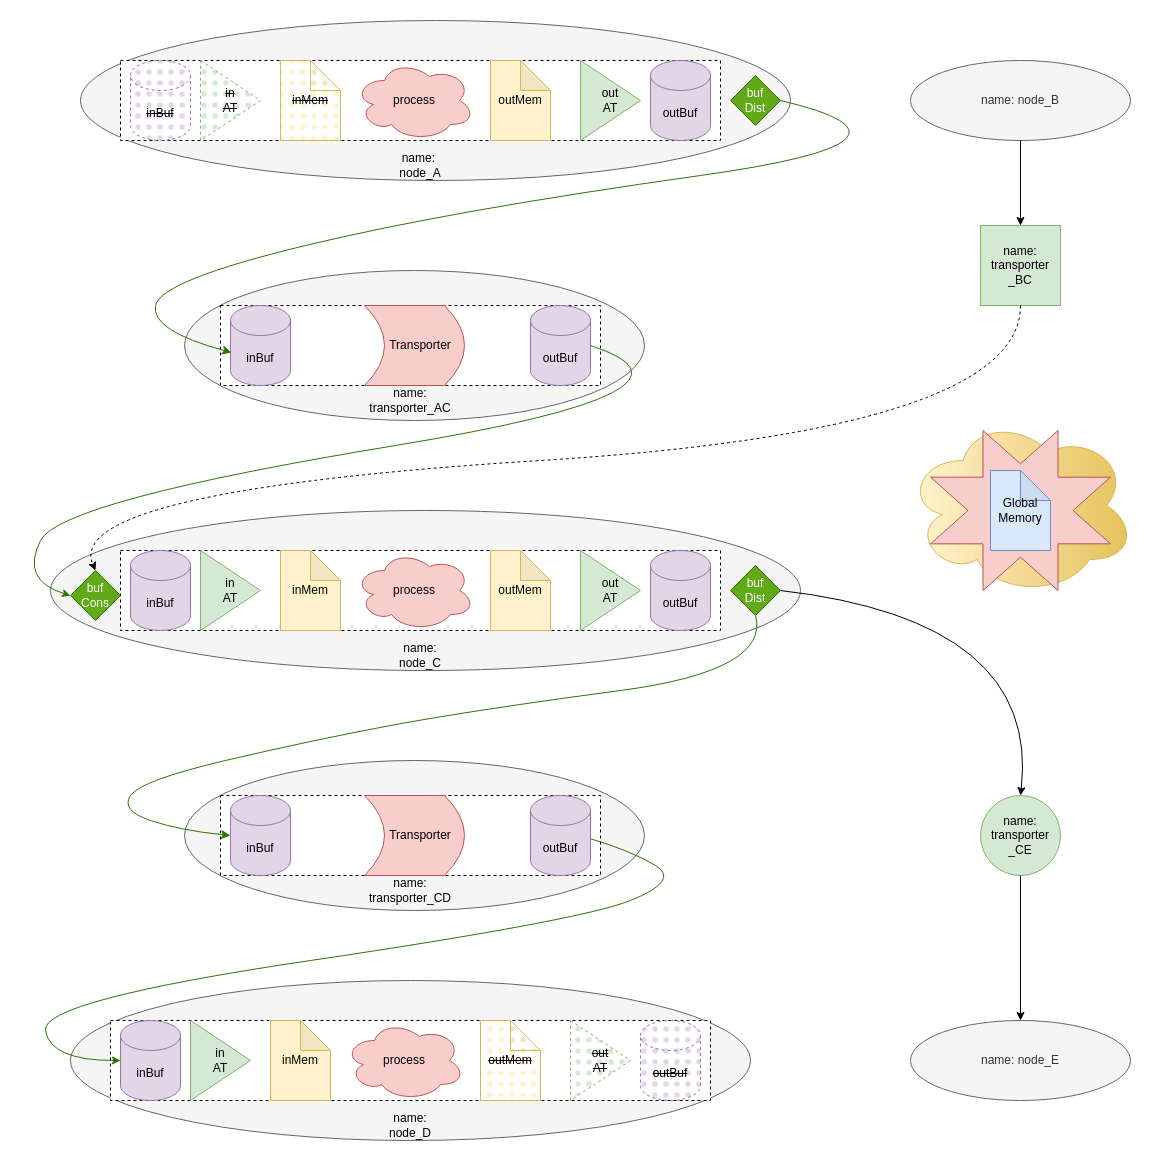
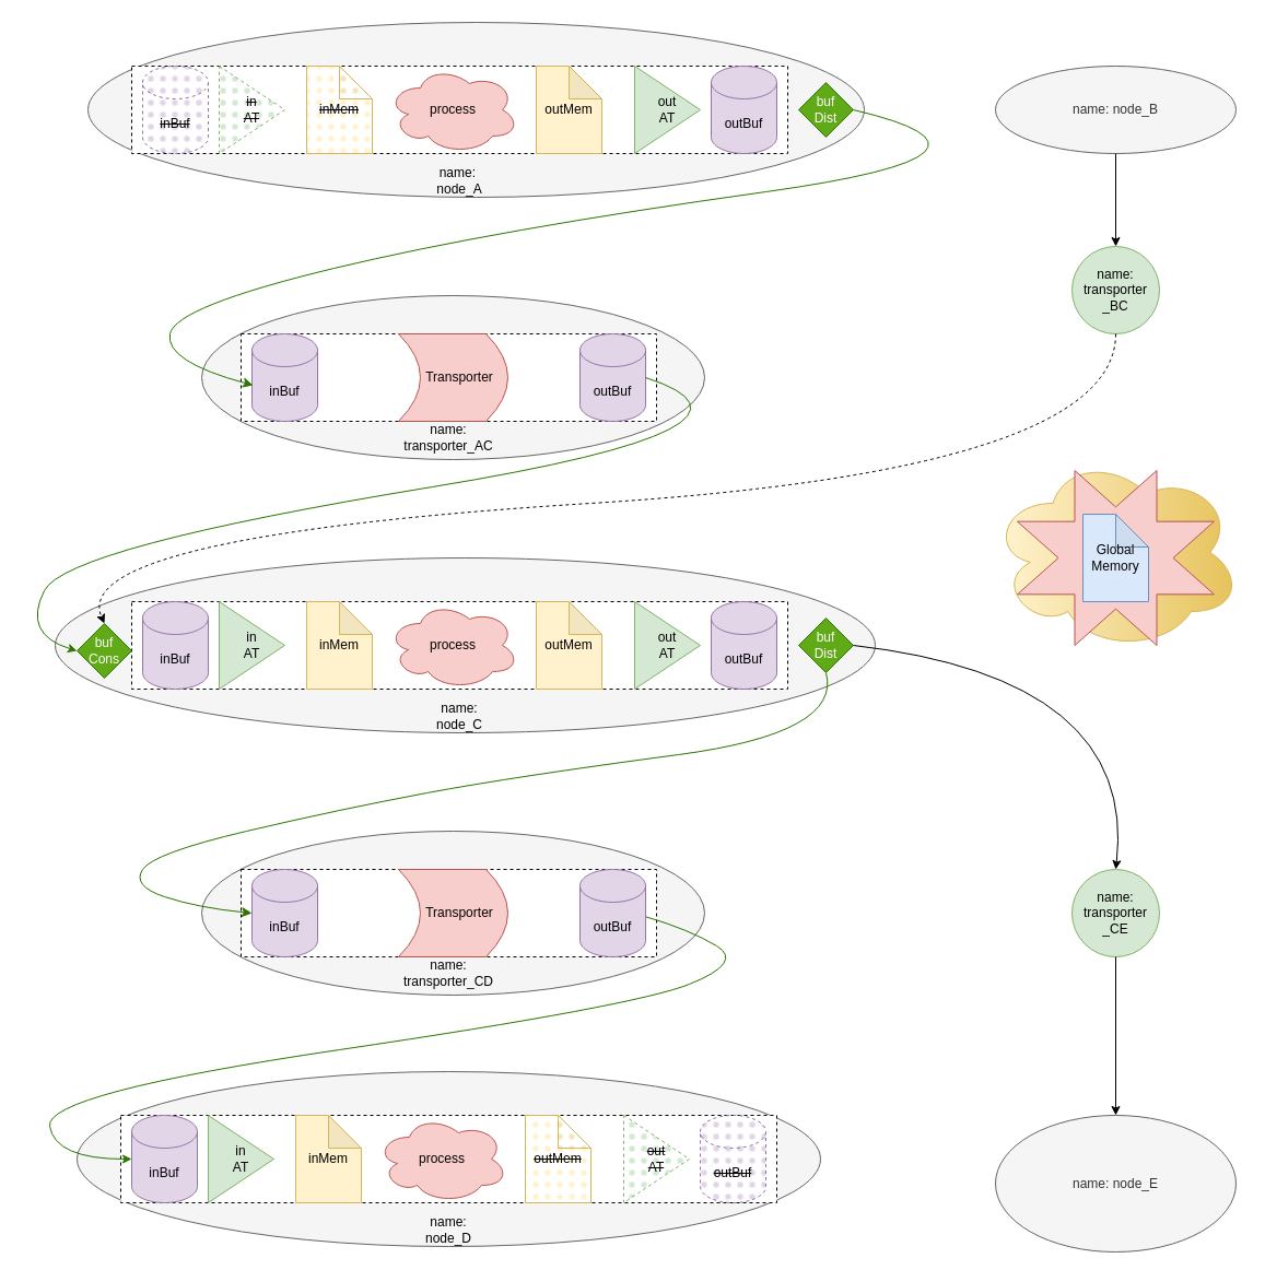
- <mxCell id="54" value="name:&lt;div&gt;transporter&lt;/div&gt;&lt;div&gt;_BC&lt;/div&gt;" style="whiteSpace=wrap;html=1;aspect=fixed;fillColor=#d5e8d4;strokeColor=#82b366;rounded=0;" vertex="1" parent="1"><mxGeometry x="980" y="225" width="80" height="80" as="geometry" /></mxCell>
+ <mxCell id="54" value="name:&lt;div&gt;transporter&lt;/div&gt;&lt;div&gt;_BC&lt;/div&gt;" style="ellipse;whiteSpace=wrap;html=1;aspect=fixed;fillColor=#d5e8d4;strokeColor=#82b366;" vertex="1" parent="1"><mxGeometry x="980" y="225" width="80" height="80" as="geometry" /></mxCell>
- <mxCell id="58" value="name: node_E" style="ellipse;whiteSpace=wrap;html=1;fillColor=#f5f5f5;fontColor=#333333;strokeColor=#666666;" vertex="1" parent="1"><mxGeometry x="910" y="1020" width="220" height="80" as="geometry" /></mxCell>
+ <mxCell id="58" value="name: node_E" style="ellipse;whiteSpace=wrap;html=1;fillColor=#f5f5f5;fontColor=#333333;strokeColor=#666666;" vertex="1" parent="1"><mxGeometry x="910" y="1020" width="220" height="125" as="geometry" /></mxCell>
